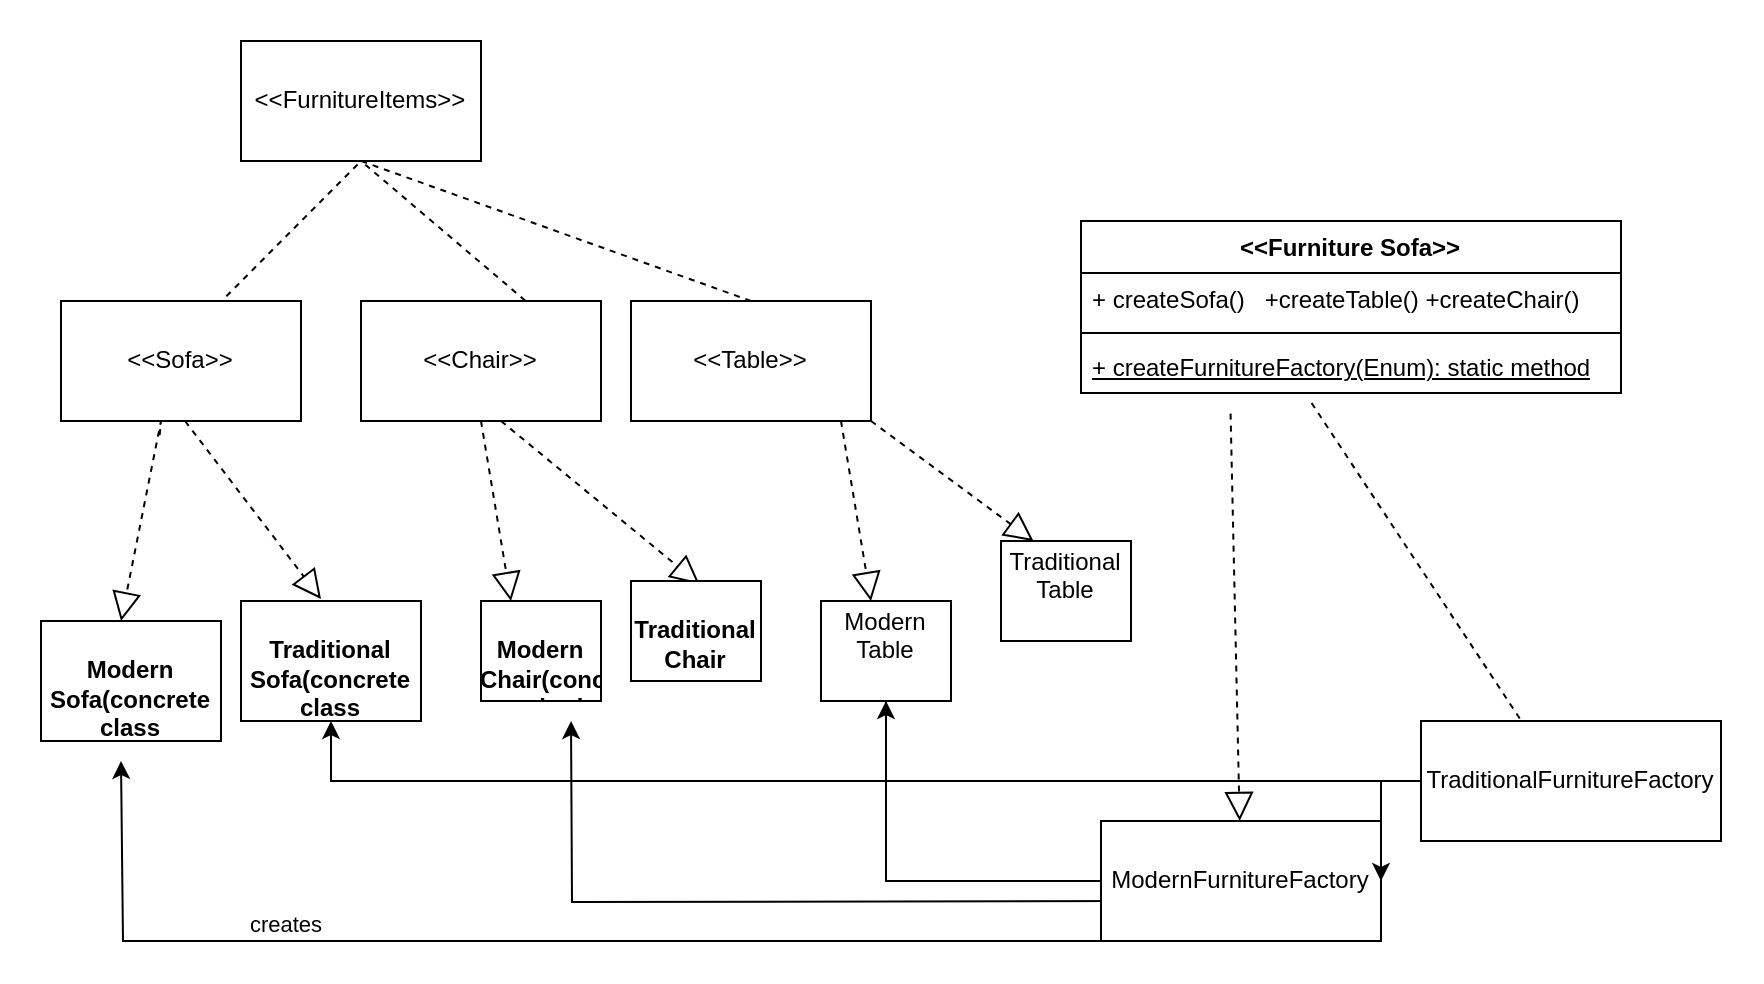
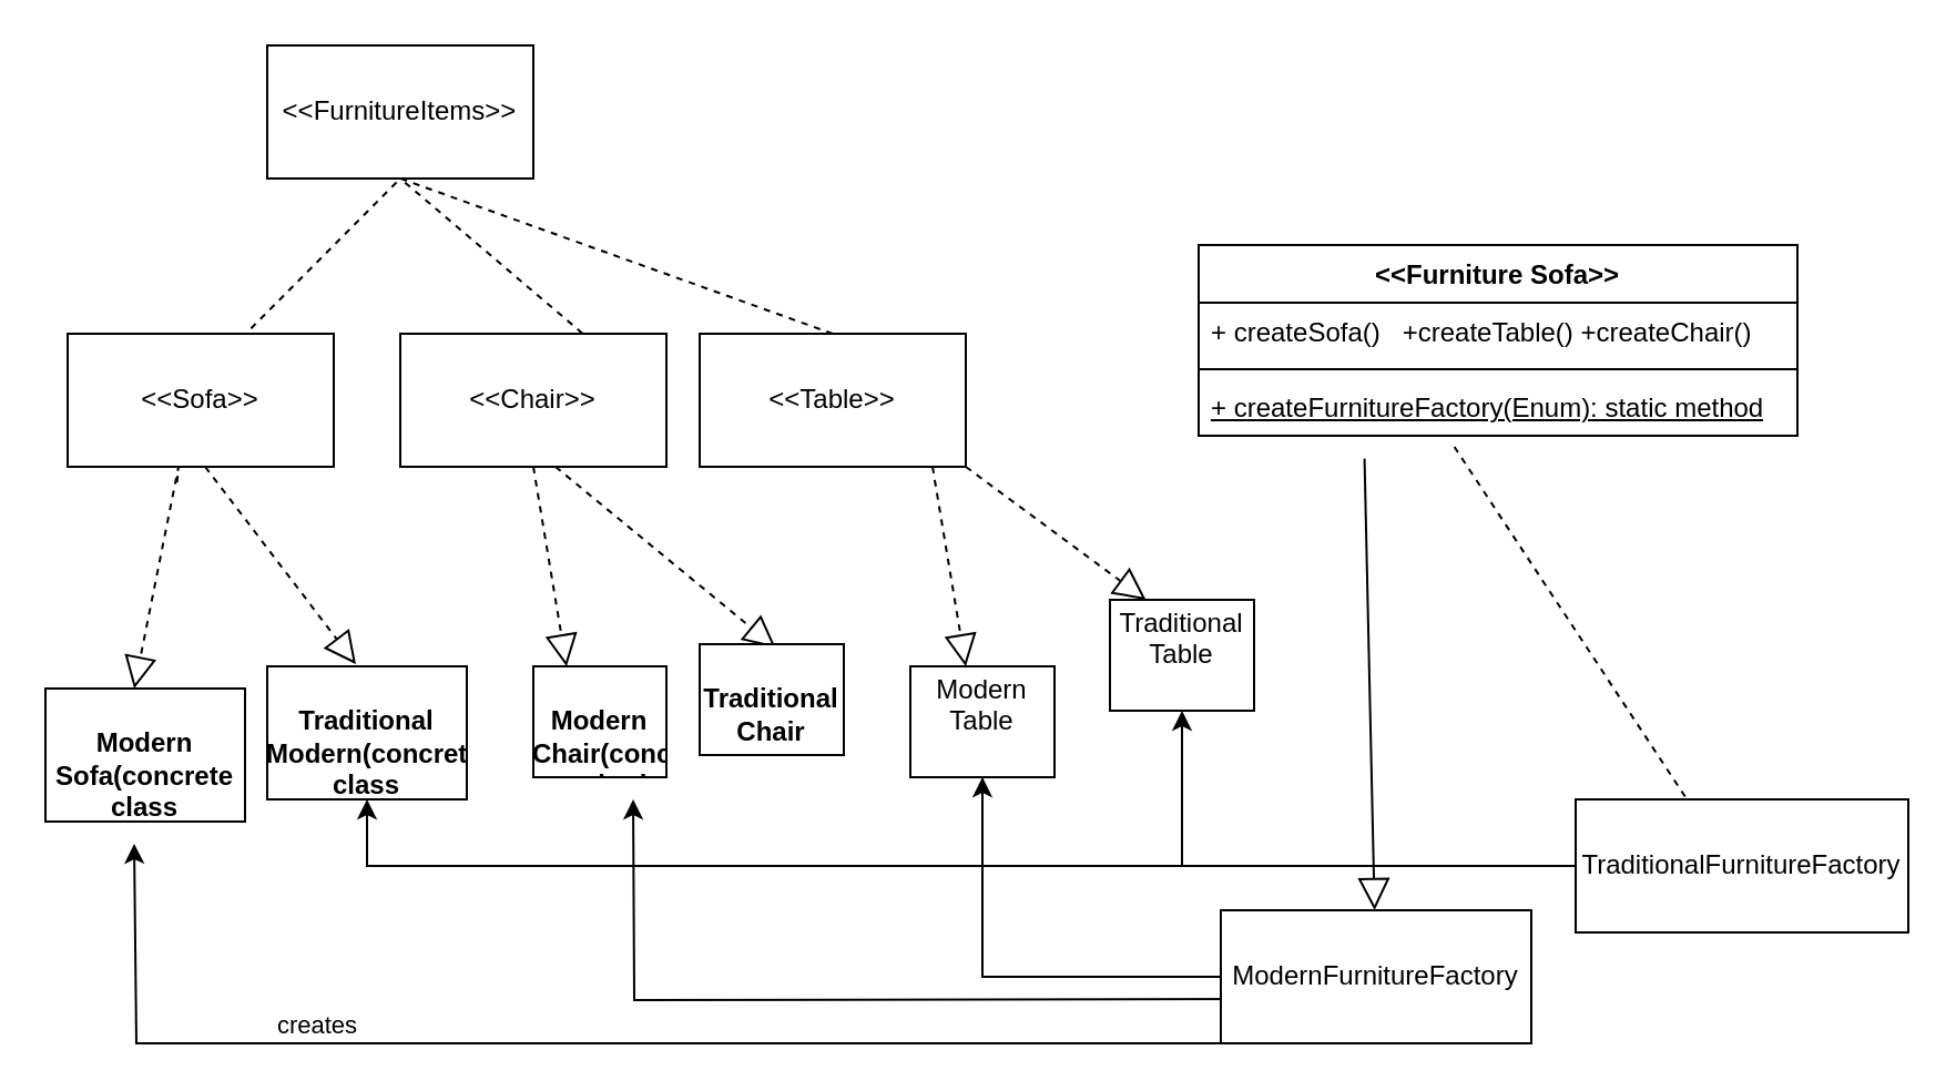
- <mxCell id="24" value="" style="endArrow=block;dashed=1;endFill=0;endSize=12;html=1;rounded=0;exitX=0.277;exitY=1.397;exitDx=0;exitDy=0;exitPerimeter=0;" edge="1" parent="1" source="22" target="29"><mxGeometry width="160" relative="1" as="geometry"><mxPoint x="615" y="206" as="sourcePoint" /><mxPoint x="610" y="420" as="targetPoint" /><Array as="points" /></mxGeometry></mxCell>
+ <mxCell id="24" value="" style="endArrow=block;dashed=0;endFill=0;endSize=12;html=1;rounded=0;exitX=0.277;exitY=1.397;exitDx=0;exitDy=0;exitPerimeter=0;" edge="1" parent="1" source="22" target="29"><mxGeometry width="160" relative="1" as="geometry"><mxPoint x="615" y="206" as="sourcePoint" /><mxPoint x="610" y="420" as="targetPoint" /><Array as="points" /></mxGeometry></mxCell>
- <mxCell id="10" value="&lt;p style=&quot;margin:0px;margin-top:4px;text-align:center;&quot;&gt;&lt;br&gt;&lt;b&gt;Traditional Sofa(concrete class&lt;/b&gt;&lt;/p&gt;&lt;p style=&quot;margin:0px;margin-top:4px;text-align:center;&quot;&gt;&lt;b&gt;)&lt;/b&gt;&lt;/p&gt;" style="verticalAlign=top;align=left;overflow=fill;fontSize=12;fontFamily=Helvetica;html=1;whiteSpace=wrap;" vertex="1" parent="1"><mxGeometry x="120" y="300" width="90" height="60" as="geometry" /></mxCell>
+ <mxCell id="10" value="&lt;p style=&quot;margin:0px;margin-top:4px;text-align:center;&quot;&gt;&lt;br&gt;&lt;b&gt;Traditional Modern(concrete class&lt;/b&gt;&lt;/p&gt;&lt;p style=&quot;margin:0px;margin-top:4px;text-align:center;&quot;&gt;&lt;b&gt;)&lt;/b&gt;&lt;/p&gt;" style="verticalAlign=top;align=left;overflow=fill;fontSize=12;fontFamily=Helvetica;html=1;whiteSpace=wrap;" vertex="1" parent="1"><mxGeometry x="120" y="300" width="90" height="60" as="geometry" /></mxCell>
- <mxCell id="30" style="edgeStyle=orthogonalEdgeStyle;rounded=0;orthogonalLoop=1;jettySize=auto;html=1;" edge="1" parent="1" source="32" target="29"><mxGeometry relative="1" as="geometry" /></mxCell>
+ <mxCell id="30" style="edgeStyle=orthogonalEdgeStyle;rounded=0;orthogonalLoop=1;jettySize=auto;html=1;entryX=0.5;entryY=1;entryDx=0;entryDy=0;" edge="1" parent="1" source="32" target="35"><mxGeometry relative="1" as="geometry" /></mxCell>
